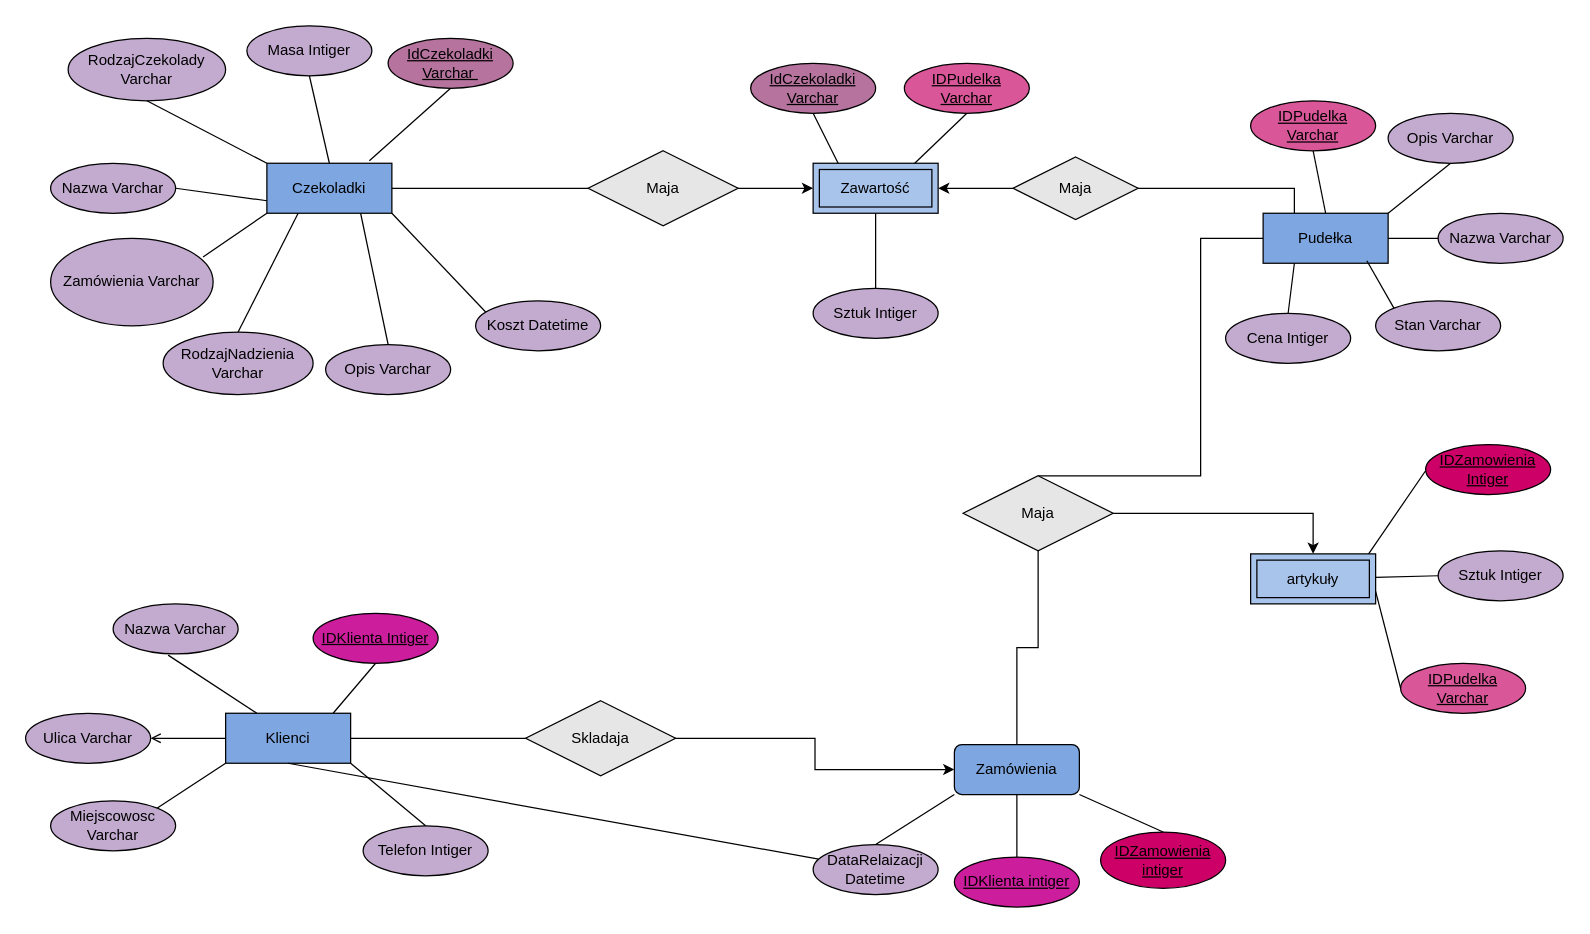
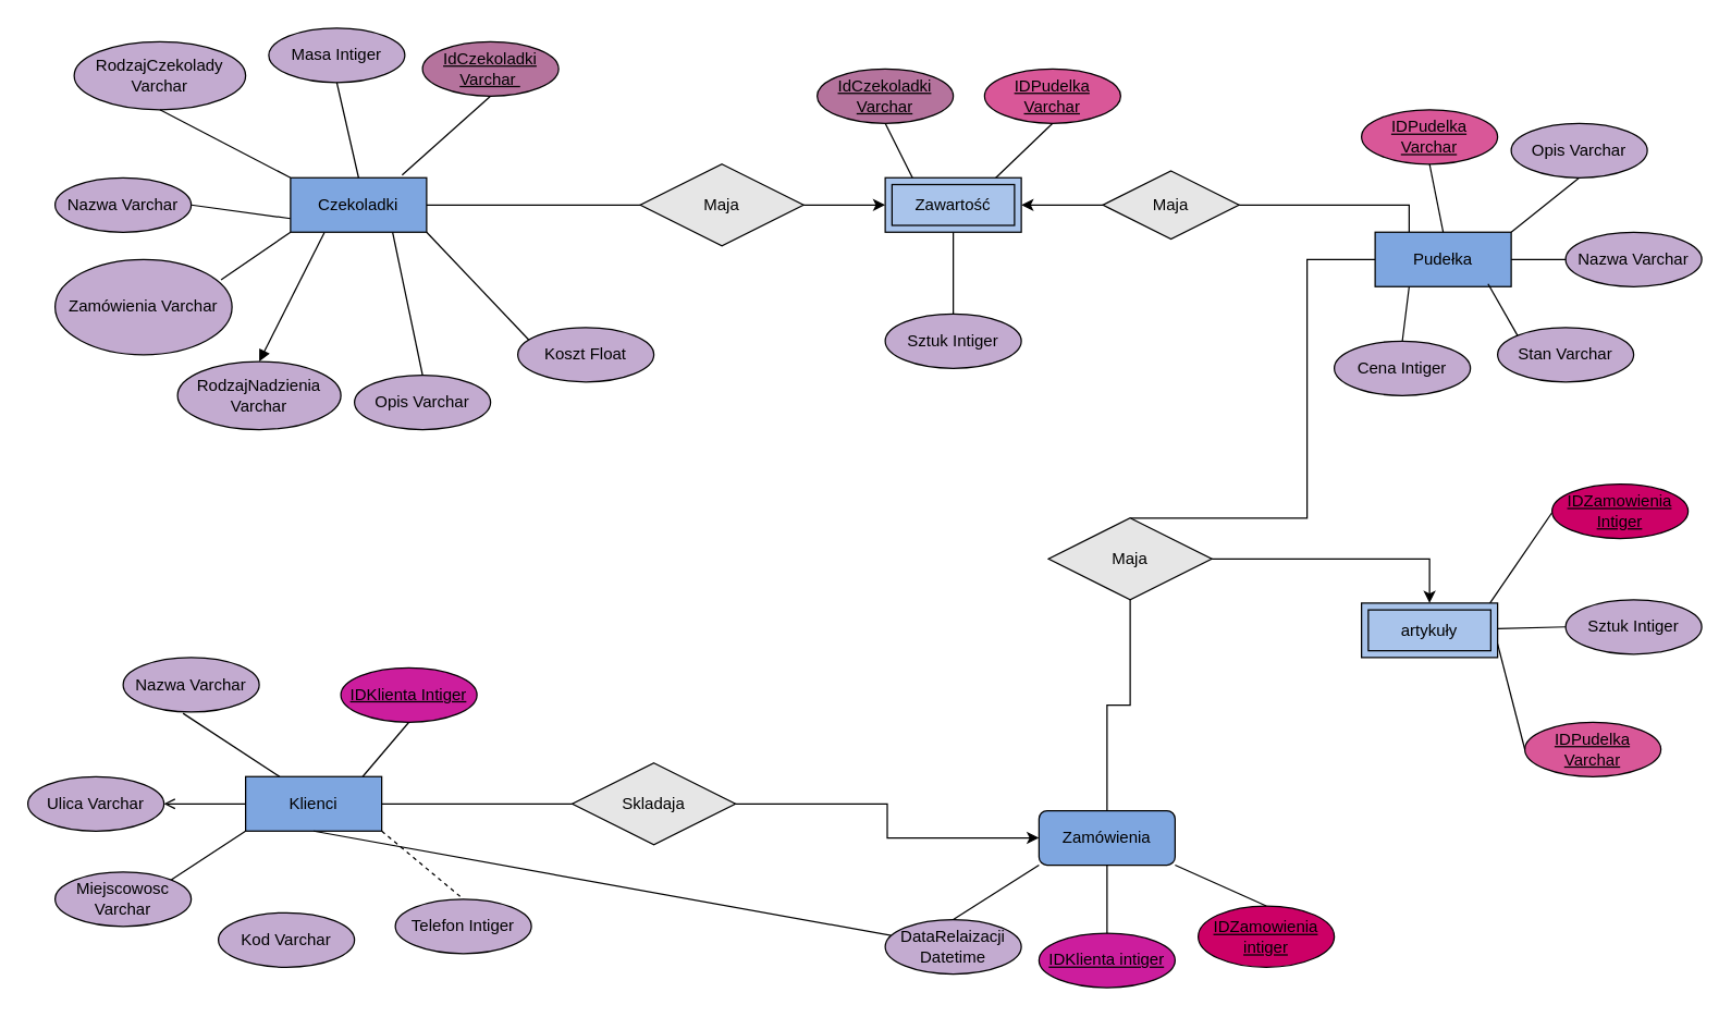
- <mxCell id="24" value="" style="endArrow=none;html=1;rounded=0;exitX=0.25;exitY=1;exitDx=0;exitDy=0;entryX=0.5;entryY=0;entryDx=0;entryDy=0;" parent="15" source="26" target="20" edge="1"><mxGeometry relative="1" as="geometry"><mxPoint x="-347" y="190" as="sourcePoint" /><mxPoint x="-500" y="140" as="targetPoint" /></mxGeometry></mxCell>
+ <mxCell id="24" value="" style="endArrow=block;html=1;rounded=0;exitX=0.25;exitY=1;exitDx=0;exitDy=0;entryX=0.5;entryY=0;entryDx=0;entryDy=0;" parent="15" source="26" target="20" edge="1"><mxGeometry relative="1" as="geometry"><mxPoint x="-347" y="190" as="sourcePoint" /><mxPoint x="-500" y="140" as="targetPoint" /></mxGeometry></mxCell>
- <mxCell id="14" value="Koszt Datetime" style="ellipse;whiteSpace=wrap;html=1;align=center;fillColor=#C3ABD0;" vertex="1" parent="1"><mxGeometry x="380" y="240" width="100" height="40" as="geometry" /></mxCell>
+ <mxCell id="14" value="Koszt Float" style="ellipse;whiteSpace=wrap;html=1;align=center;fillColor=#C3ABD0;" vertex="1" parent="1"><mxGeometry x="380" y="240" width="100" height="40" as="geometry" /></mxCell>
- <mxCell id="78" value="" style="endArrow=none;html=1;rounded=0;exitX=1;exitY=1;exitDx=0;exitDy=0;entryX=0.5;entryY=0;entryDx=0;entryDy=0;" parent="69" source="71" target="73" edge="1"><mxGeometry relative="1" as="geometry"><mxPoint x="290" y="112.5" as="sourcePoint" /><mxPoint x="300" y="162.5" as="targetPoint" /></mxGeometry></mxCell>
+ <mxCell id="78" value="" style="endArrow=none;html=1;rounded=0;exitX=1;exitY=1;exitDx=0;exitDy=0;entryX=0.5;entryY=0;entryDx=0;entryDy=0;dashed=1;" parent="69" source="71" target="73" edge="1"><mxGeometry relative="1" as="geometry"><mxPoint x="290" y="112.5" as="sourcePoint" /><mxPoint x="300" y="162.5" as="targetPoint" /></mxGeometry></mxCell>
+ <mxCell id="74" value="Kod Varchar" style="ellipse;whiteSpace=wrap;html=1;align=center;fillColor=#C3ABD0;" parent="69" vertex="1"><mxGeometry x="140" y="187.5" width="100" height="40" as="geometry" /></mxCell>
